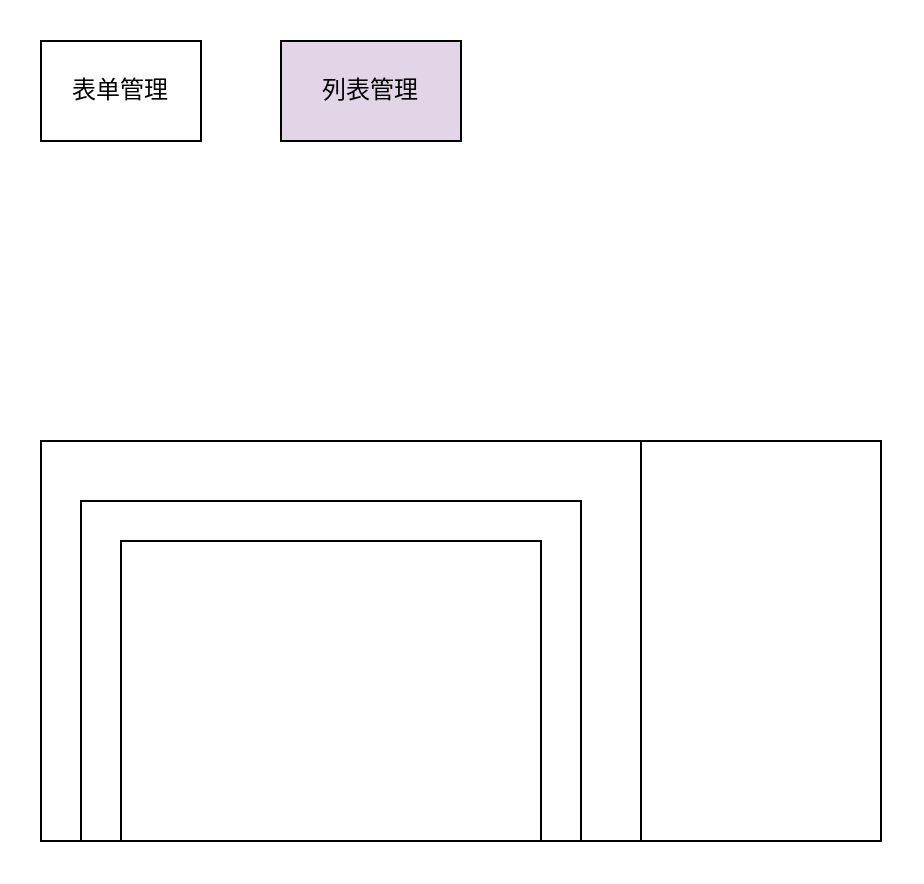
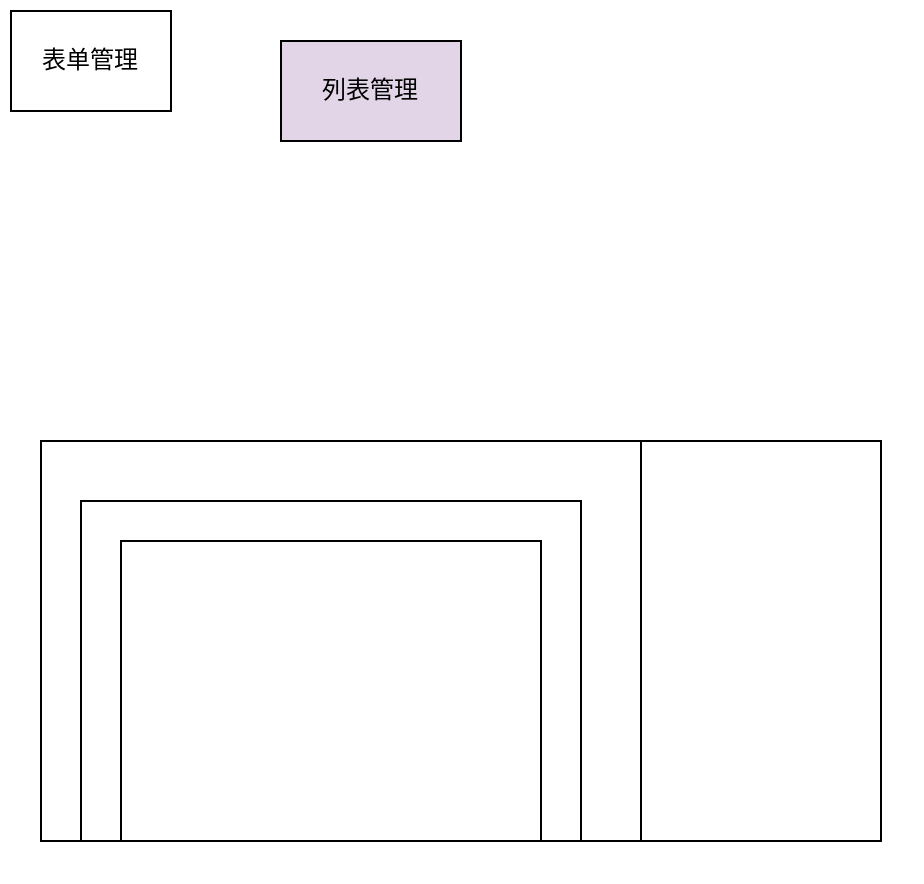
- <mxCell id="2" value="表单管理" style="rounded=0;whiteSpace=wrap;html=1;" vertex="1" parent="1"><mxGeometry x="20" y="20" width="80" height="50" as="geometry" /></mxCell>
+ <mxCell id="2" value="表单管理" style="rounded=0;whiteSpace=wrap;html=1;" vertex="1" parent="1"><mxGeometry x="5" y="5" width="80" height="50" as="geometry" /></mxCell>
